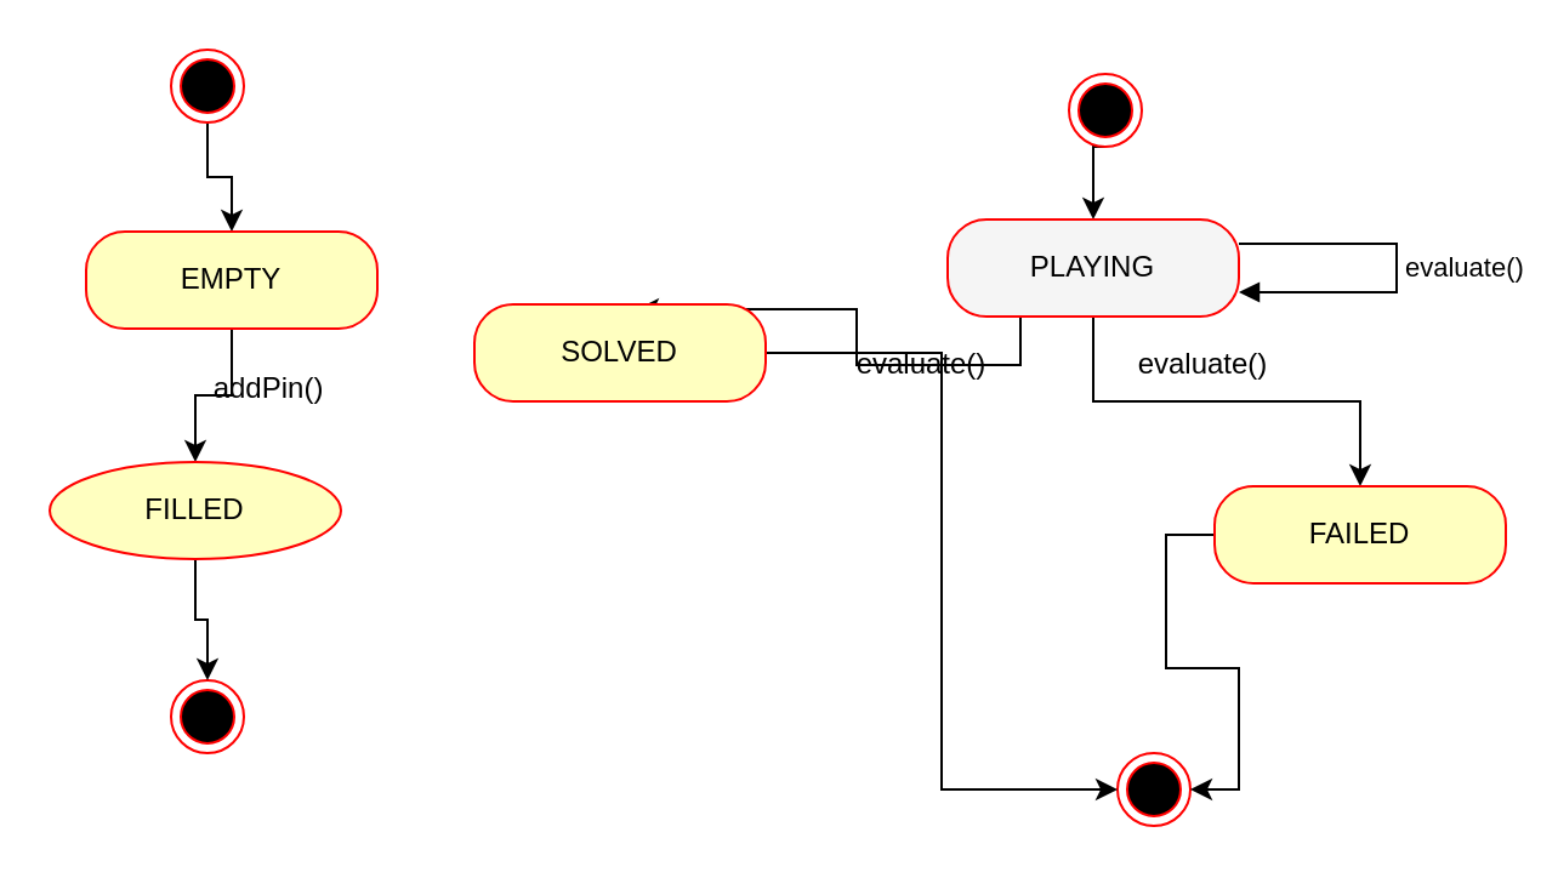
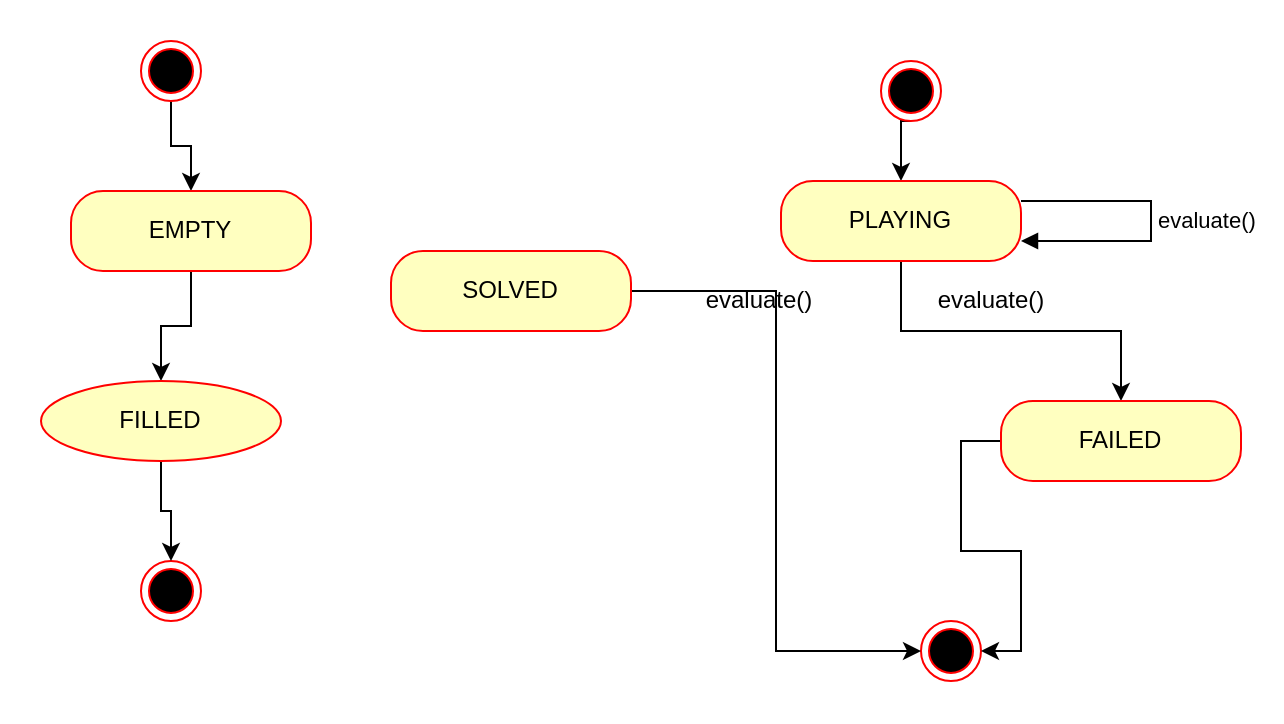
- <mxCell id="15" value="PLAYING" style="rounded=1;whiteSpace=wrap;html=1;arcSize=40;fontColor=#000000;fillColor=#f5f5f5;strokeColor=#ff0000;" vertex="1" parent="1"><mxGeometry x="390" y="90" width="120" height="40" as="geometry" /></mxCell>
+ <mxCell id="15" value="PLAYING" style="rounded=1;whiteSpace=wrap;html=1;arcSize=40;fontColor=#000000;fillColor=#ffffc0;strokeColor=#ff0000;" vertex="1" parent="1"><mxGeometry x="390" y="90" width="120" height="40" as="geometry" /></mxCell>
- <mxCell id="14" style="edgeStyle=orthogonalEdgeStyle;rounded=0;orthogonalLoop=1;jettySize=auto;html=1;exitX=0.25;exitY=1;exitDx=0;exitDy=0;entryX=0.558;entryY=0.05;entryDx=0;entryDy=0;entryPerimeter=0;" edge="1" parent="1" source="15" target="17"><mxGeometry relative="1" as="geometry" /></mxCell>
- <mxCell id="9" value="addPin()" style="text;html=1;align=center;verticalAlign=middle;resizable=0;points=[];autosize=1;" vertex="1" parent="1"><mxGeometry x="80" y="150" width="60" height="20" as="geometry" /></mxCell>
